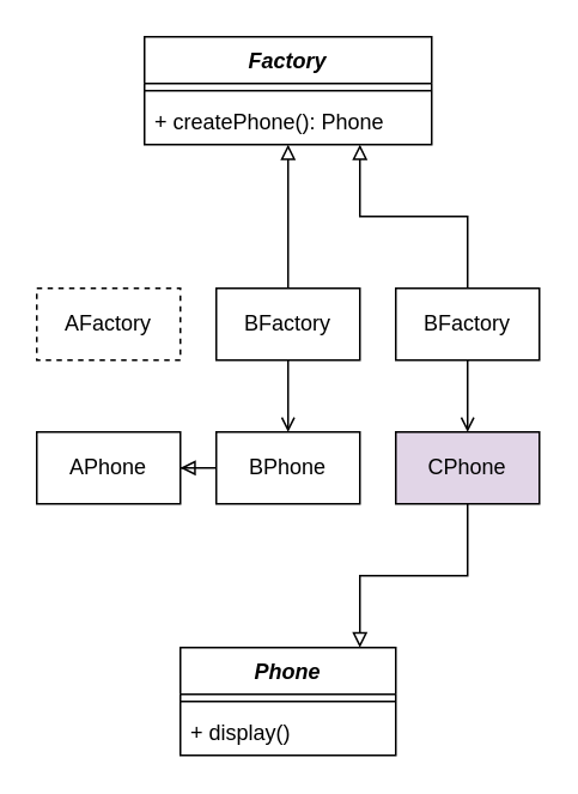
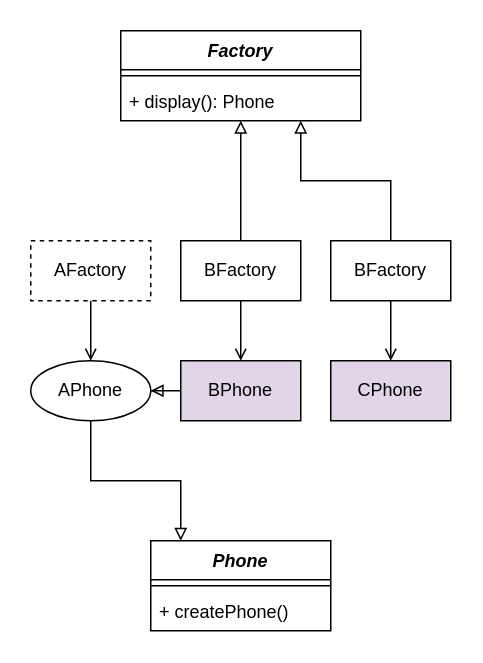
- <mxCell id="4" value="+ createPhone(): Phone" style="text;strokeColor=none;fillColor=none;align=left;verticalAlign=top;spacingLeft=4;spacingRight=4;overflow=hidden;rotatable=0;points=[[0,0.5],[1,0.5]];portConstraint=eastwest;whiteSpace=wrap;html=1;" parent="2" vertex="1"><mxGeometry y="34" width="160" height="26" as="geometry" /></mxCell>
+ <mxCell id="4" value="+ display(): Phone" style="text;strokeColor=none;fillColor=none;align=left;verticalAlign=top;spacingLeft=4;spacingRight=4;overflow=hidden;rotatable=0;points=[[0,0.5],[1,0.5]];portConstraint=eastwest;whiteSpace=wrap;html=1;" parent="2" vertex="1"><mxGeometry y="34" width="160" height="26" as="geometry" /></mxCell>
+ <mxCell id="14" style="edgeStyle=orthogonalEdgeStyle;rounded=0;orthogonalLoop=1;jettySize=auto;html=1;endArrow=open;endFill=0;" parent="1" source="15" target="9" edge="1"><mxGeometry relative="1" as="geometry" /></mxCell>
- <mxCell id="9" value="APhone" style="html=1;whiteSpace=wrap;" parent="1" vertex="1"><mxGeometry x="20" y="240" width="80" height="40" as="geometry" /></mxCell>
+ <mxCell id="9" value="APhone" style="ellipse;html=1;whiteSpace=wrap;" parent="1" vertex="1"><mxGeometry x="20" y="240" width="80" height="40" as="geometry" /></mxCell>
- <mxCell id="11" value="BPhone" style="html=1;whiteSpace=wrap;" parent="1" vertex="1"><mxGeometry x="120" y="240" width="80" height="40" as="geometry" /></mxCell>
+ <mxCell id="11" value="BPhone" style="html=1;whiteSpace=wrap;fillColor=#e1d5e7;" parent="1" vertex="1"><mxGeometry x="120" y="240" width="80" height="40" as="geometry" /></mxCell>
+ <mxCell id="8" style="rounded=0;orthogonalLoop=1;jettySize=auto;html=1;endArrow=block;endFill=0;edgeStyle=orthogonalEdgeStyle;" parent="1" source="9" target="5" edge="1"><mxGeometry relative="1" as="geometry"><Array as="points"><mxPoint x="60" y="320" /><mxPoint x="120" y="320" /></Array></mxGeometry></mxCell>
- <mxCell id="12" style="rounded=0;orthogonalLoop=1;jettySize=auto;html=1;endArrow=block;endFill=0;edgeStyle=orthogonalEdgeStyle;" parent="1" source="13" target="5" edge="1"><mxGeometry relative="1" as="geometry"><Array as="points"><mxPoint x="260" y="320" /><mxPoint x="200" y="320" /></Array></mxGeometry></mxCell>
- <mxCell id="7" value="+ display()" style="text;strokeColor=none;fillColor=none;align=left;verticalAlign=top;spacingLeft=4;spacingRight=4;overflow=hidden;rotatable=0;points=[[0,0.5],[1,0.5]];portConstraint=eastwest;whiteSpace=wrap;html=1;" parent="5" vertex="1"><mxGeometry y="34" width="120" height="26" as="geometry" /></mxCell>
+ <mxCell id="7" value="+ createPhone()" style="text;strokeColor=none;fillColor=none;align=left;verticalAlign=top;spacingLeft=4;spacingRight=4;overflow=hidden;rotatable=0;points=[[0,0.5],[1,0.5]];portConstraint=eastwest;whiteSpace=wrap;html=1;" parent="5" vertex="1"><mxGeometry y="34" width="120" height="26" as="geometry" /></mxCell>
